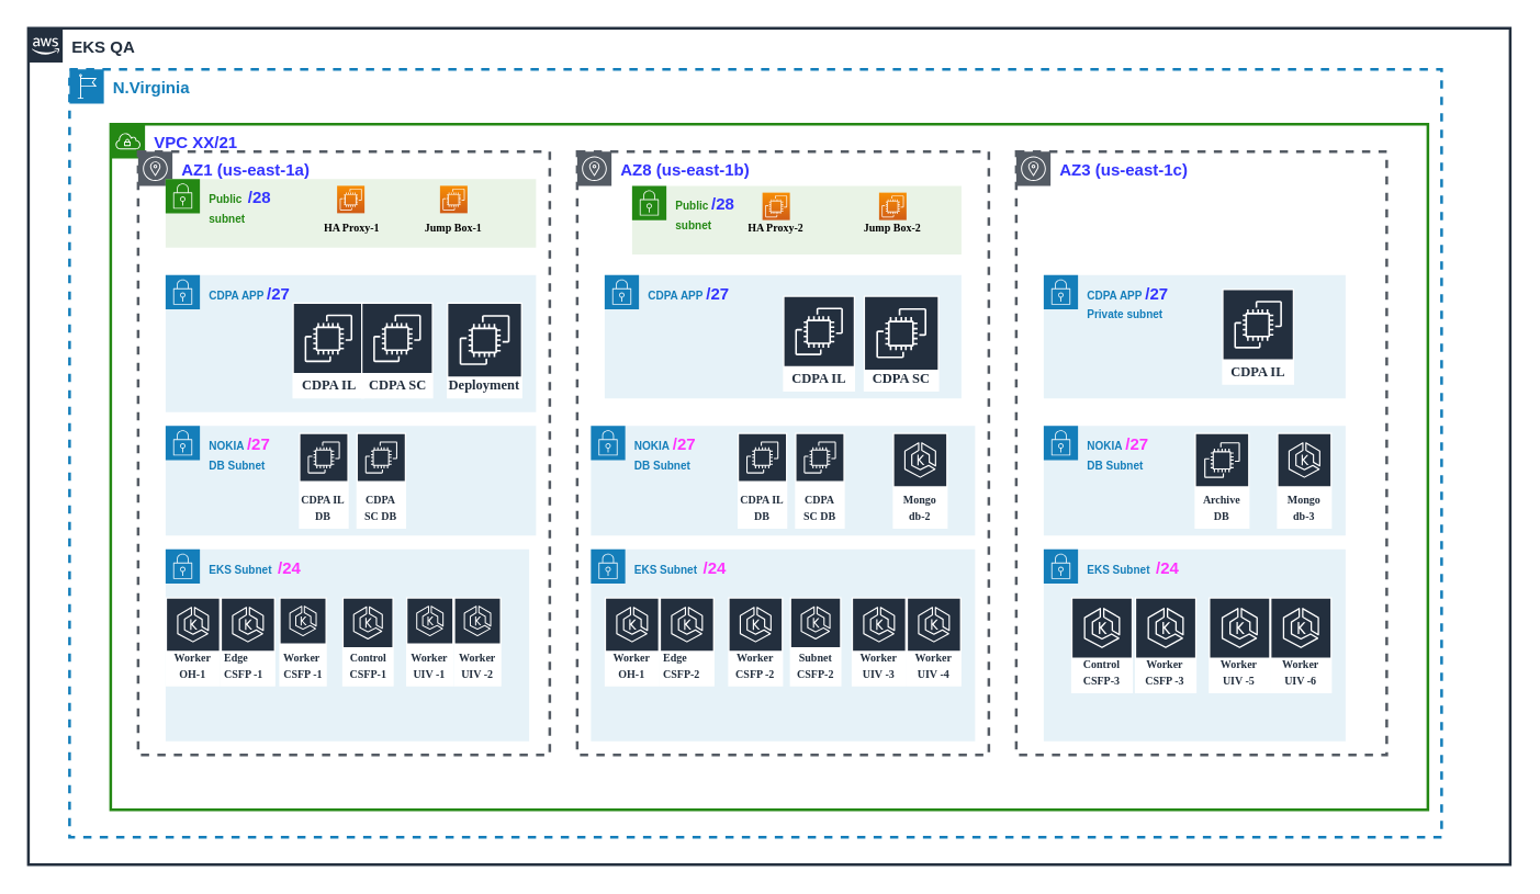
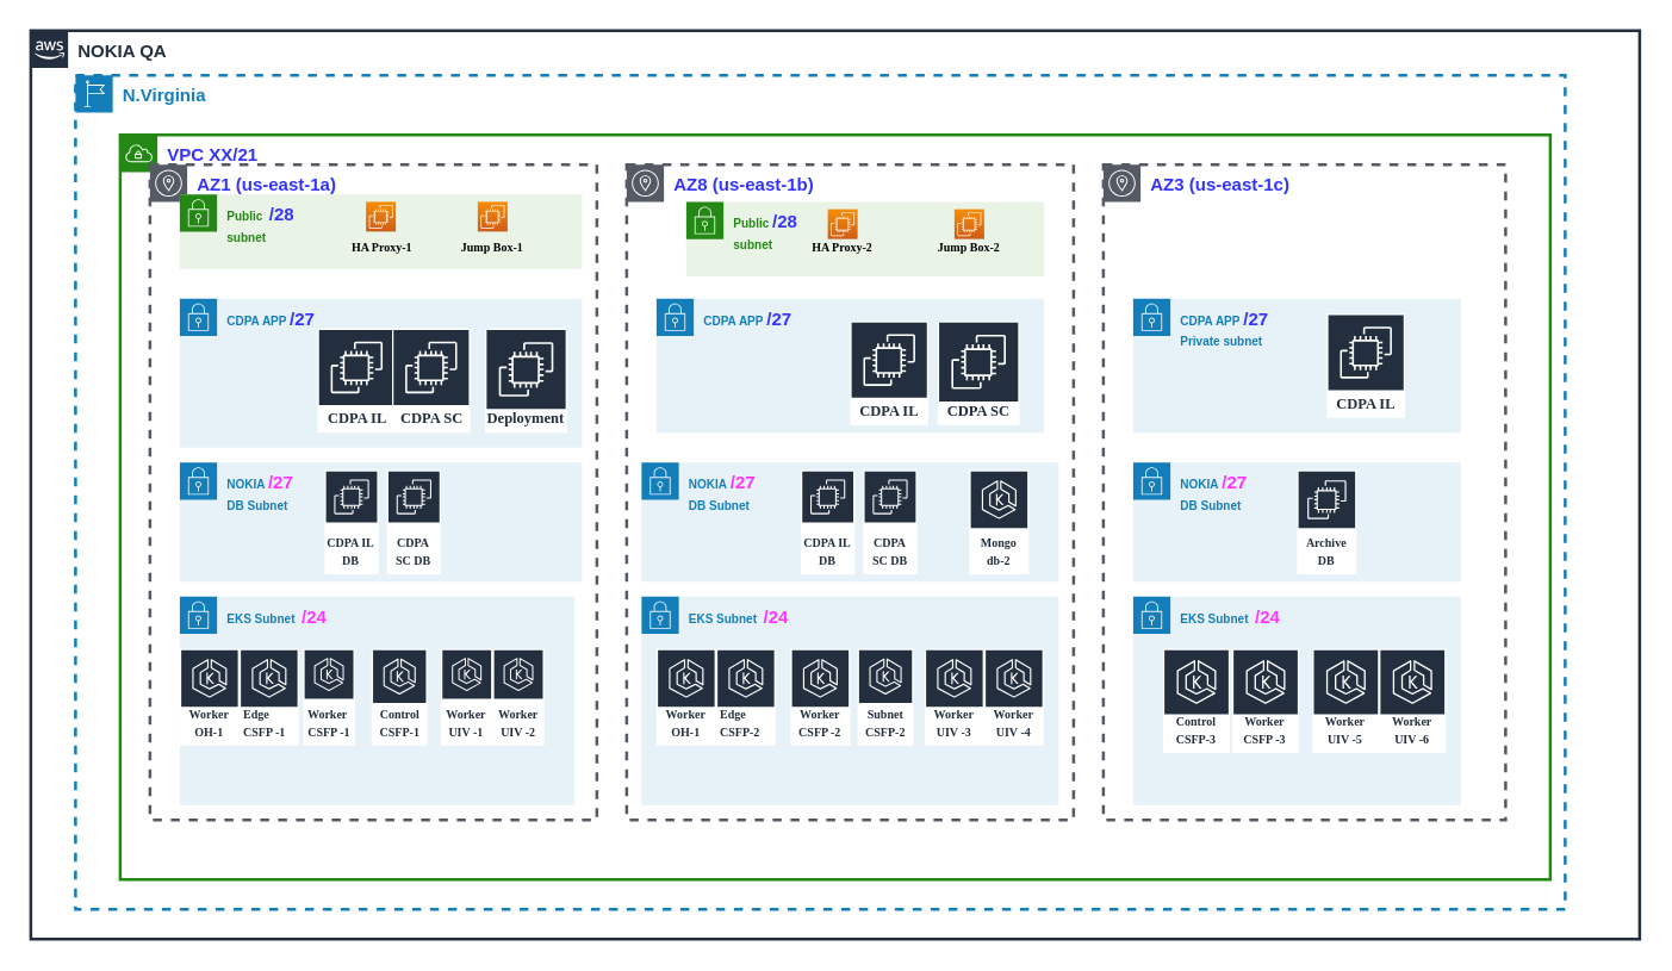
- <mxCell id="3" value="&lt;b&gt;EKS QA&lt;/b&gt;" style="points=[[0,0],[0.25,0],[0.5,0],[0.75,0],[1,0],[1,0.25],[1,0.5],[1,0.75],[1,1],[0.75,1],[0.5,1],[0.25,1],[0,1],[0,0.75],[0,0.5],[0,0.25]];outlineConnect=0;gradientColor=none;html=1;whiteSpace=wrap;fontSize=12;fontStyle=0;shape=mxgraph.aws4.group;grIcon=mxgraph.aws4.group_aws_cloud_alt;strokeColor=#232F3E;fillColor=none;verticalAlign=top;align=left;spacingLeft=30;fontColor=#232F3E;dashed=0;strokeWidth=2;" parent="1" vertex="1"><mxGeometry x="20" y="20" width="1080" height="610" as="geometry" /></mxCell>
+ <mxCell id="3" value="&lt;b&gt;NOKIA QA&lt;/b&gt;" style="points=[[0,0],[0.25,0],[0.5,0],[0.75,0],[1,0],[1,0.25],[1,0.5],[1,0.75],[1,1],[0.75,1],[0.5,1],[0.25,1],[0,1],[0,0.75],[0,0.5],[0,0.25]];outlineConnect=0;gradientColor=none;html=1;whiteSpace=wrap;fontSize=12;fontStyle=0;shape=mxgraph.aws4.group;grIcon=mxgraph.aws4.group_aws_cloud_alt;strokeColor=#232F3E;fillColor=none;verticalAlign=top;align=left;spacingLeft=30;fontColor=#232F3E;dashed=0;strokeWidth=2;" parent="1" vertex="1"><mxGeometry x="20" y="20" width="1080" height="610" as="geometry" /></mxCell>
- <mxCell id="43" value="&lt;font style=&quot;font-size: 8px&quot;&gt;Mongo db-3&lt;/font&gt;" style="sketch=0;outlineConnect=0;fontColor=#232F3E;gradientColor=none;strokeColor=#ffffff;fillColor=#232F3E;dashed=0;verticalLabelPosition=middle;verticalAlign=bottom;align=center;html=1;whiteSpace=wrap;fontSize=10;fontStyle=1;spacing=3;shape=mxgraph.aws4.productIcon;prIcon=mxgraph.aws4.eks;labelBackgroundColor=none;labelBorderColor=none;fontFamily=Verdana;" parent="1" vertex="1"><mxGeometry x="930" y="315" width="40" height="70" as="geometry" /></mxCell>
